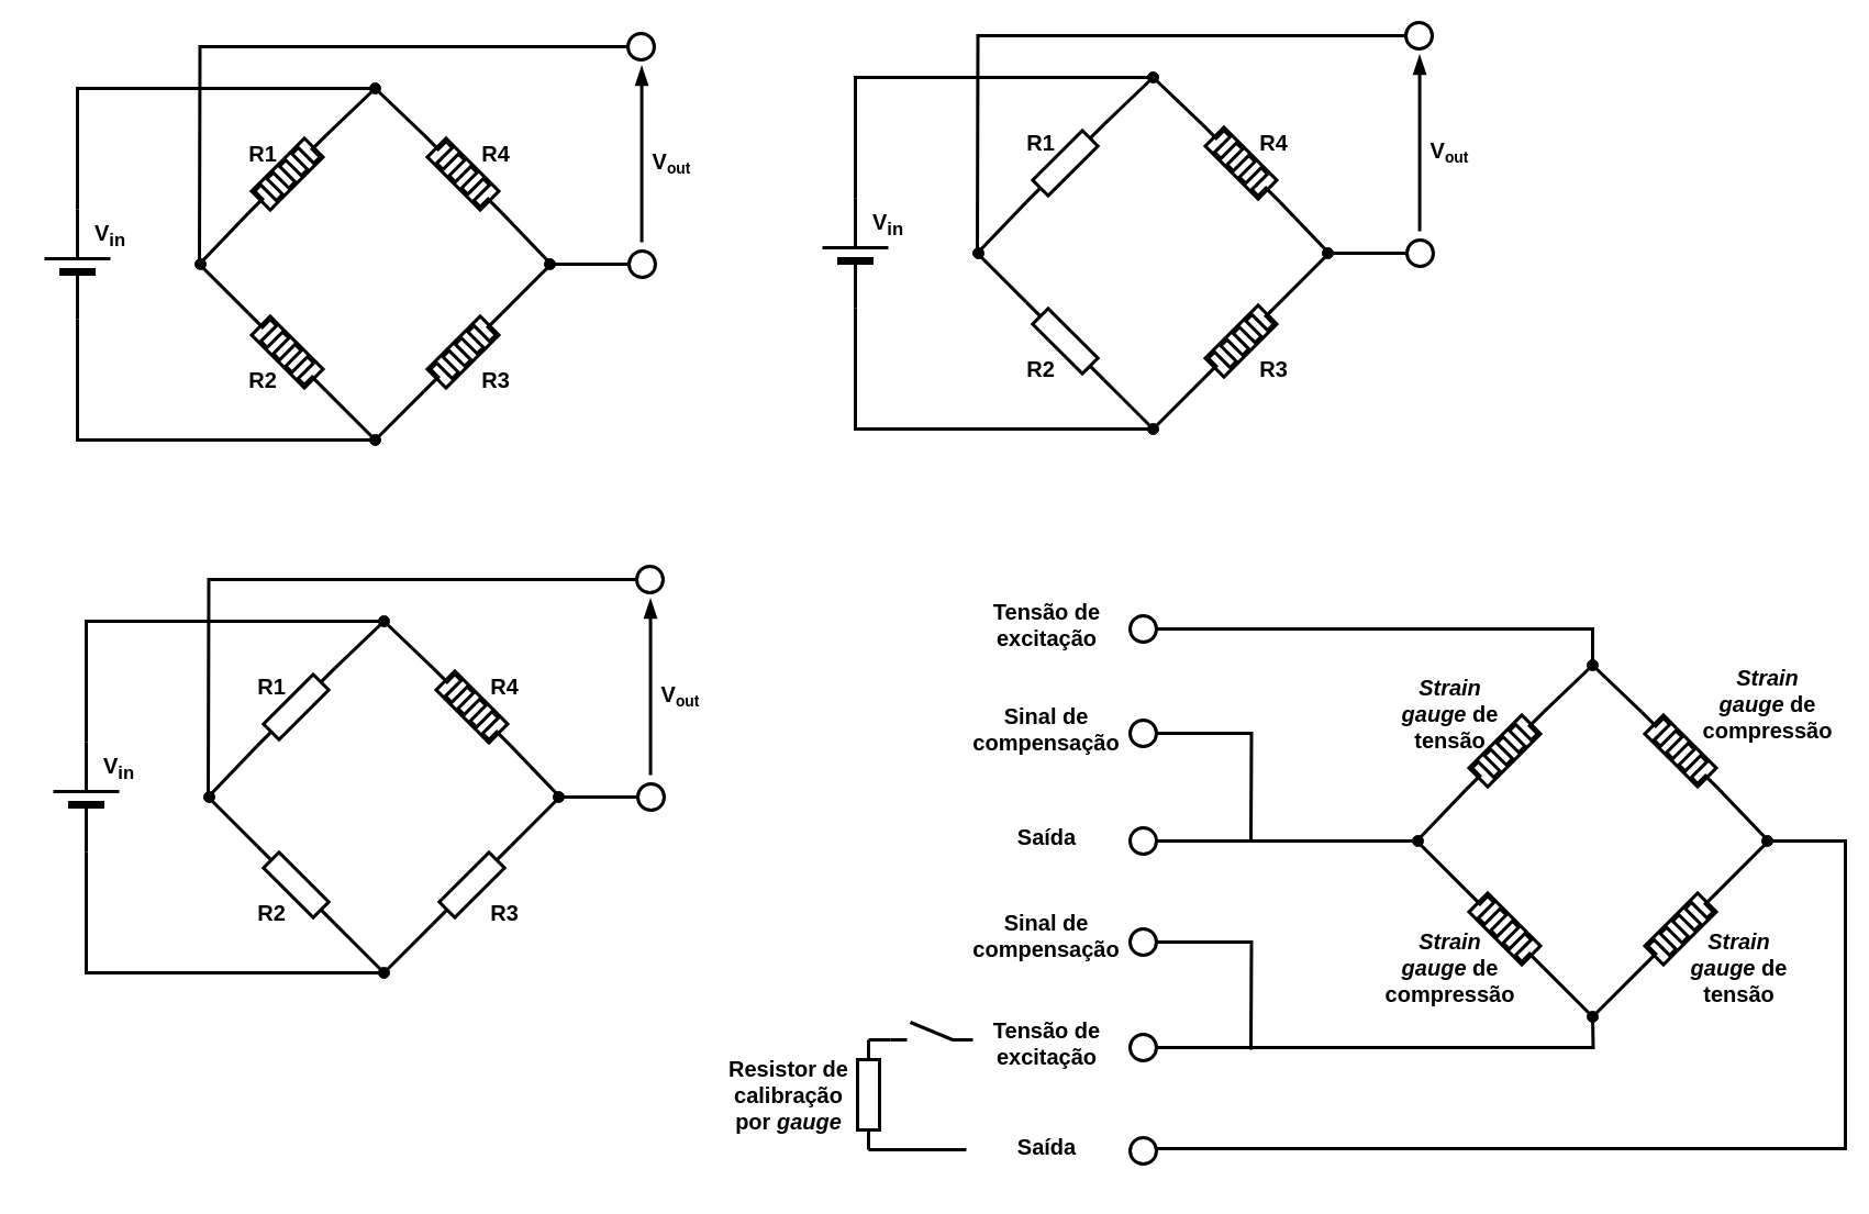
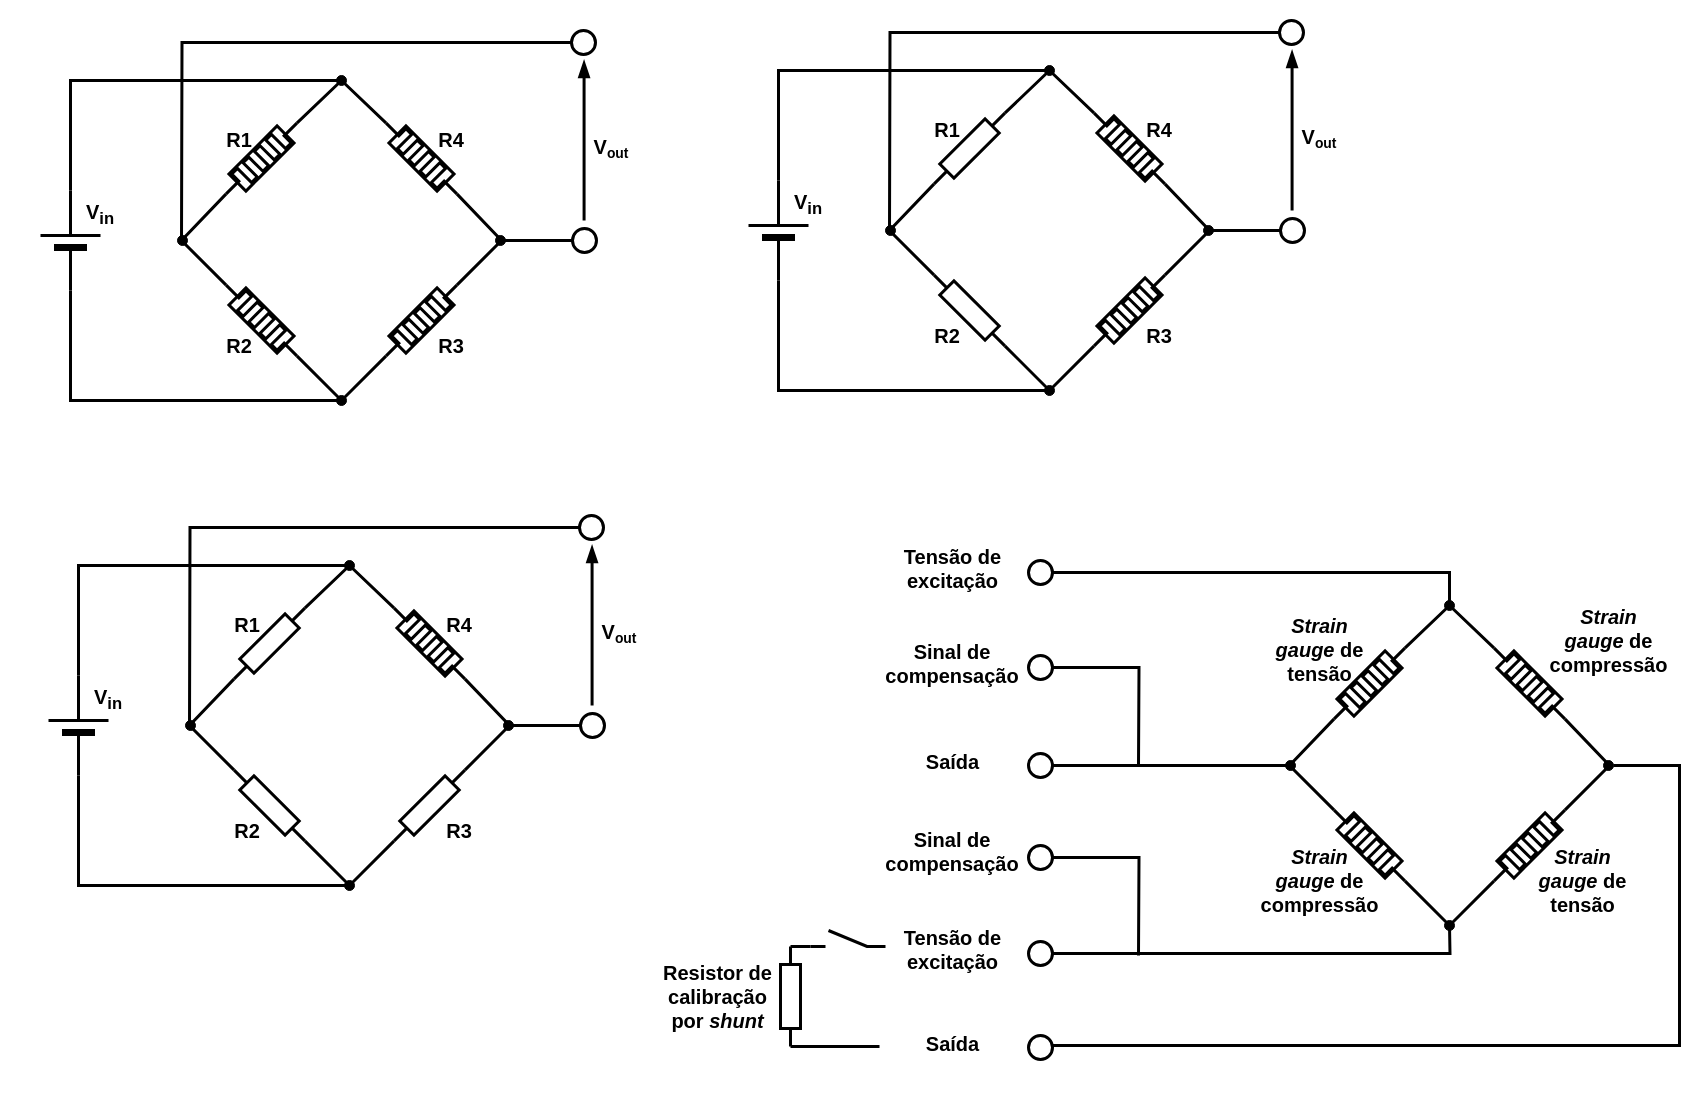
- <mxCell id="118" value="&lt;b style=&quot;border-color: var(--border-color);&quot;&gt;Resistor de calibração por &lt;i&gt;gauge&lt;/i&gt;&lt;/b&gt;" style="text;html=1;strokeColor=none;fillColor=none;align=center;verticalAlign=middle;whiteSpace=wrap;rounded=0;fontSize=20;" parent="1" vertex="1"><mxGeometry x="657" y="956" width="121" height="80" as="geometry" /></mxCell>
+ <mxCell id="118" value="&lt;b style=&quot;border-color: var(--border-color);&quot;&gt;Resistor de calibração por &lt;i&gt;shunt&lt;/i&gt;&lt;/b&gt;" style="text;html=1;strokeColor=none;fillColor=none;align=center;verticalAlign=middle;whiteSpace=wrap;rounded=0;fontSize=20;" parent="1" vertex="1"><mxGeometry x="657" y="956" width="121" height="80" as="geometry" /></mxCell>
